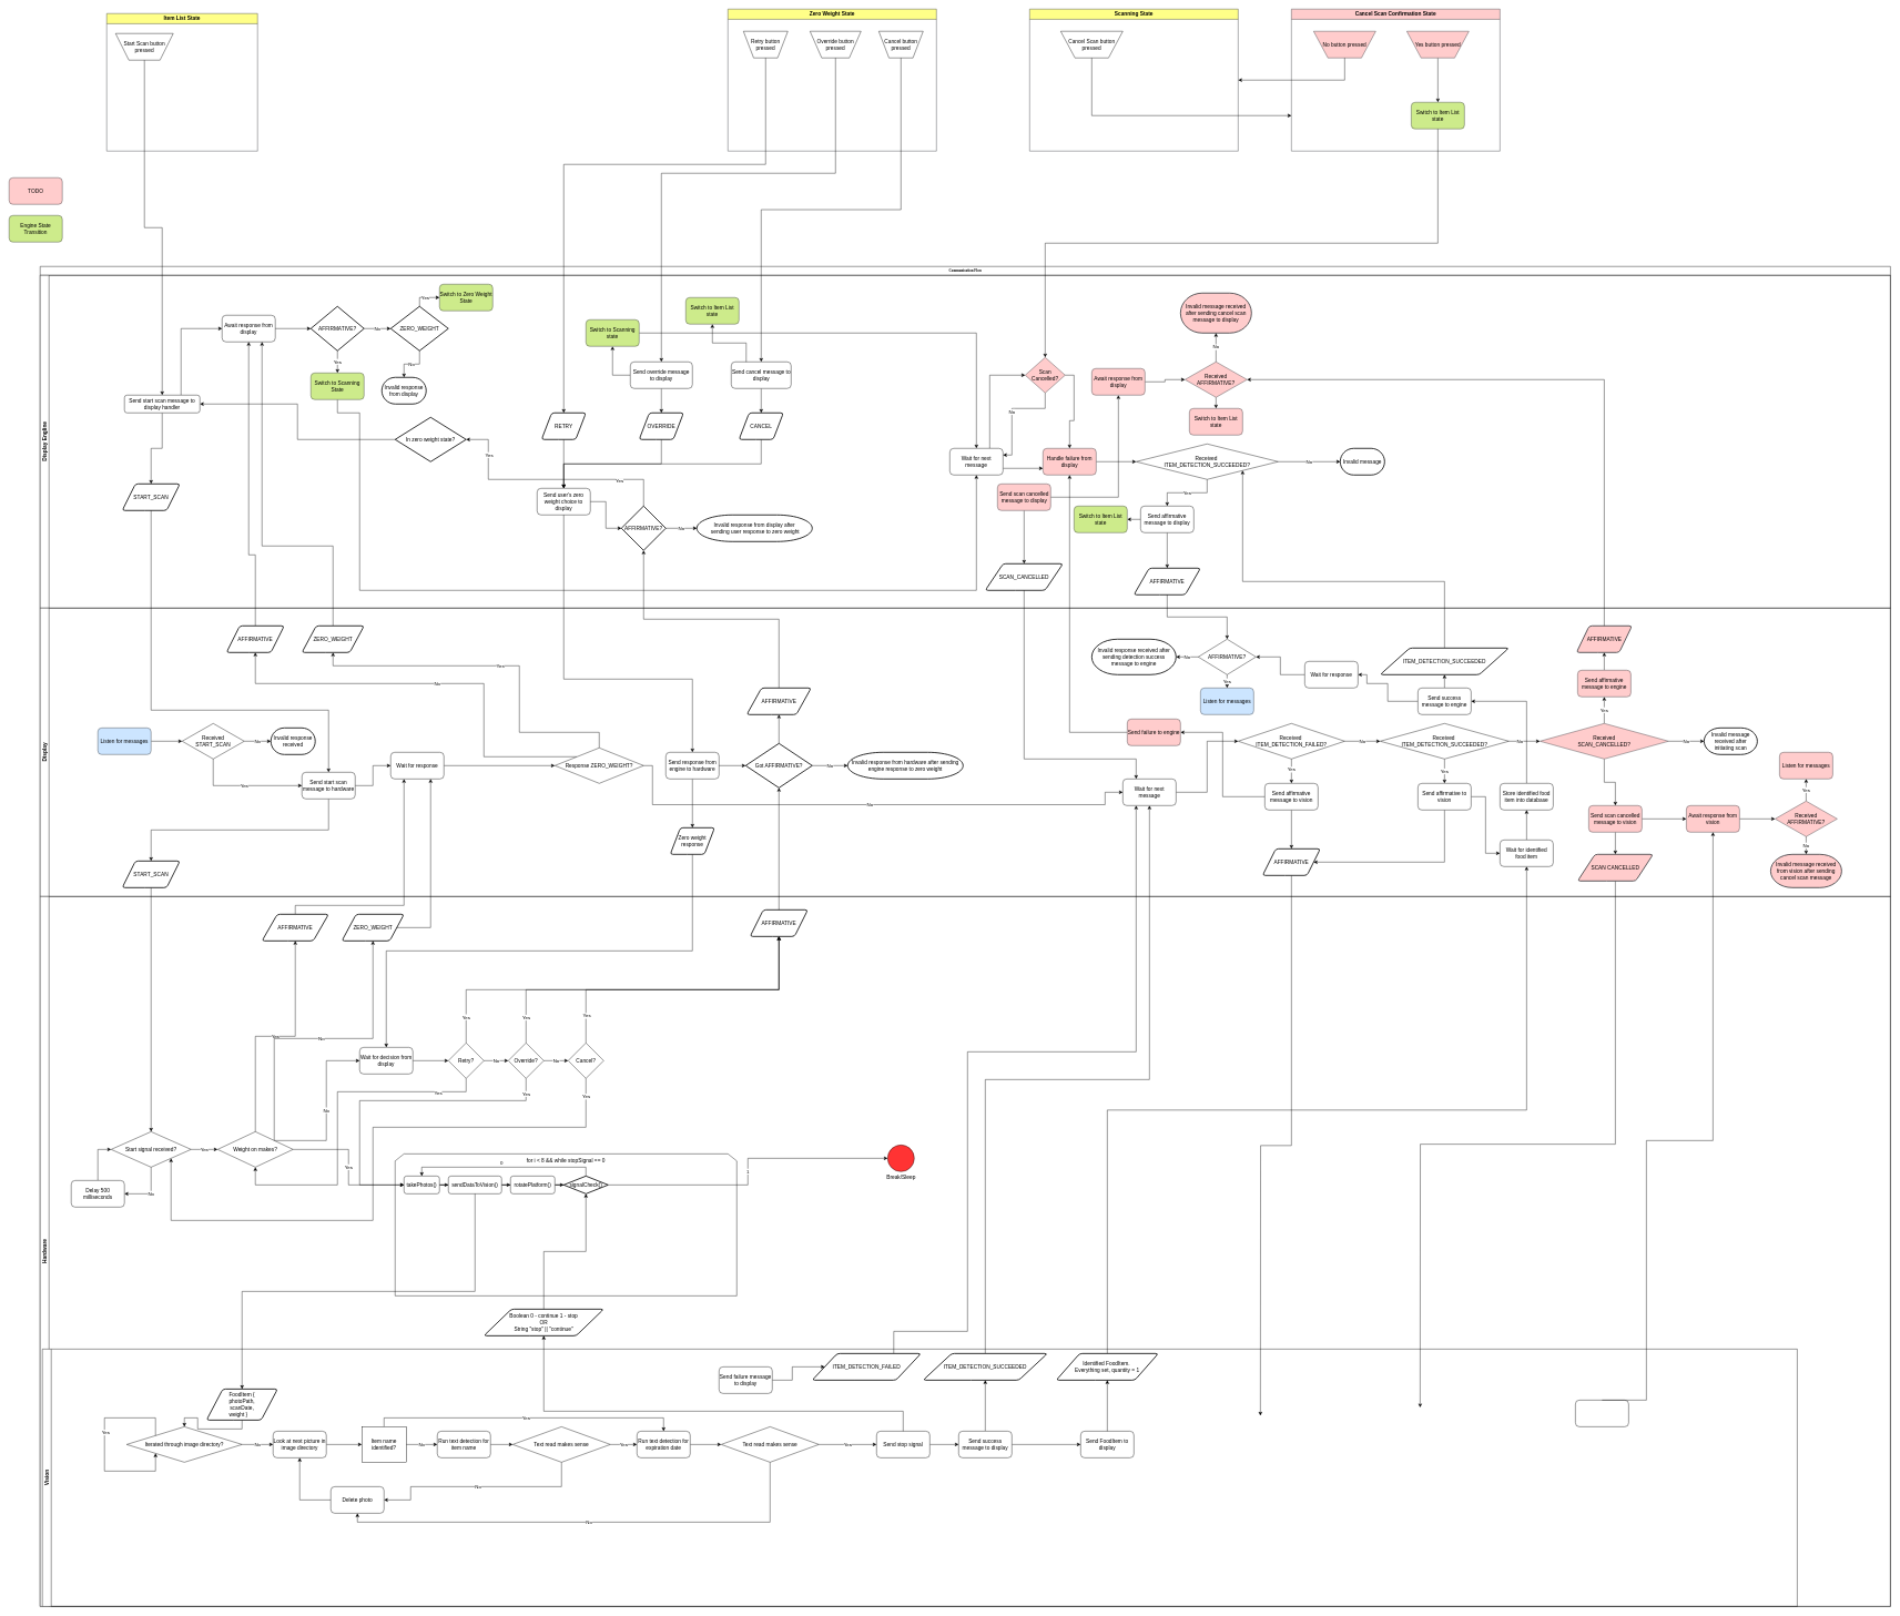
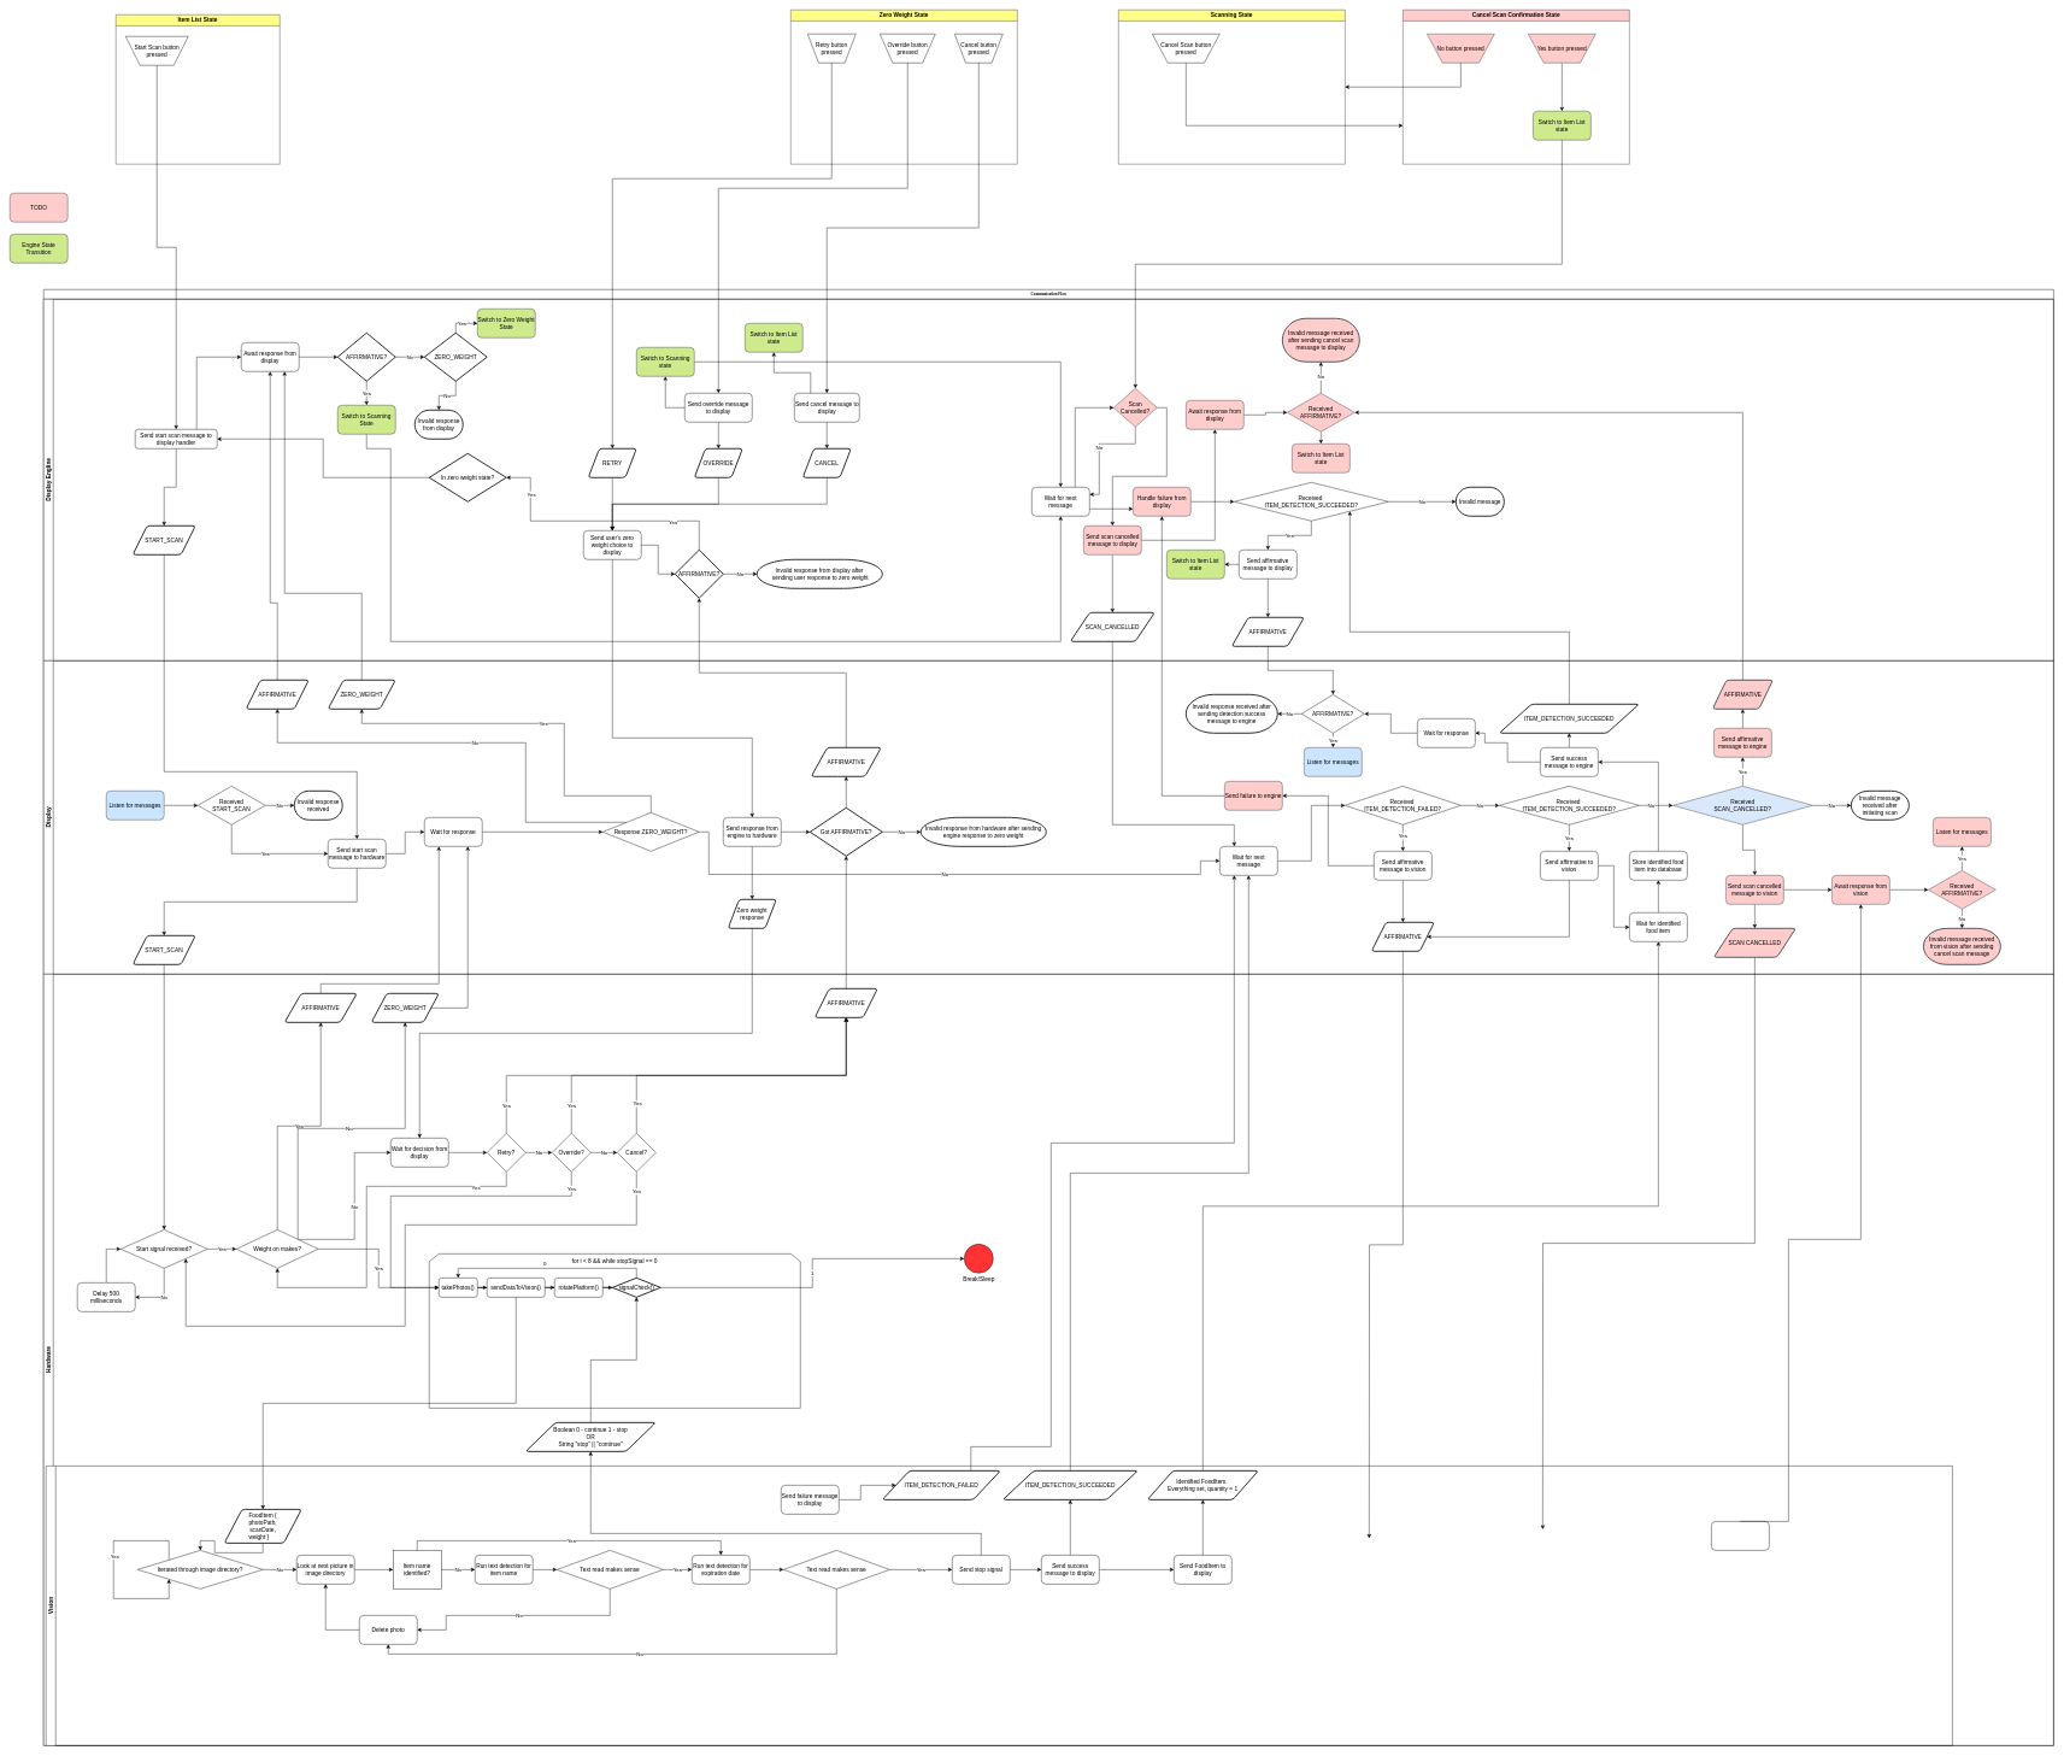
- <mxCell id="61" style="edgeStyle=orthogonalEdgeStyle;rounded=0;orthogonalLoop=1;jettySize=auto;html=1;exitX=1;exitY=0.5;exitDx=0;exitDy=0;" edge="1" parent="5" source="62" target="44"><mxGeometry relative="1" as="geometry" /></mxCell>
+ <mxCell id="61" style="edgeStyle=orthogonalEdgeStyle;rounded=0;orthogonalLoop=1;jettySize=auto;html=1;exitX=1;exitY=0.5;exitDx=0;exitDy=0;entryX=0.5;entryY=0;entryDx=0;entryDy=0;" edge="1" parent="5" source="62" target="66"><mxGeometry relative="1" as="geometry" /></mxCell>
- <mxCell id="121" value="&lt;div&gt;Received&lt;/div&gt;&lt;div&gt;SCAN_CANCELLED?&lt;/div&gt;" style="rhombus;whiteSpace=wrap;html=1;fillColor=#ffcccc;strokeColor=#36393d;" vertex="1" parent="87"><mxGeometry x="3380" y="260" width="290" height="80" as="geometry" /></mxCell>
+ <mxCell id="121" value="&lt;div&gt;Received&lt;/div&gt;&lt;div&gt;SCAN_CANCELLED?&lt;/div&gt;" style="rhombus;whiteSpace=wrap;html=1;fillColor=#dae8fc;strokeColor=#36393d;" vertex="1" parent="87"><mxGeometry x="3380" y="260" width="290" height="80" as="geometry" /></mxCell>
